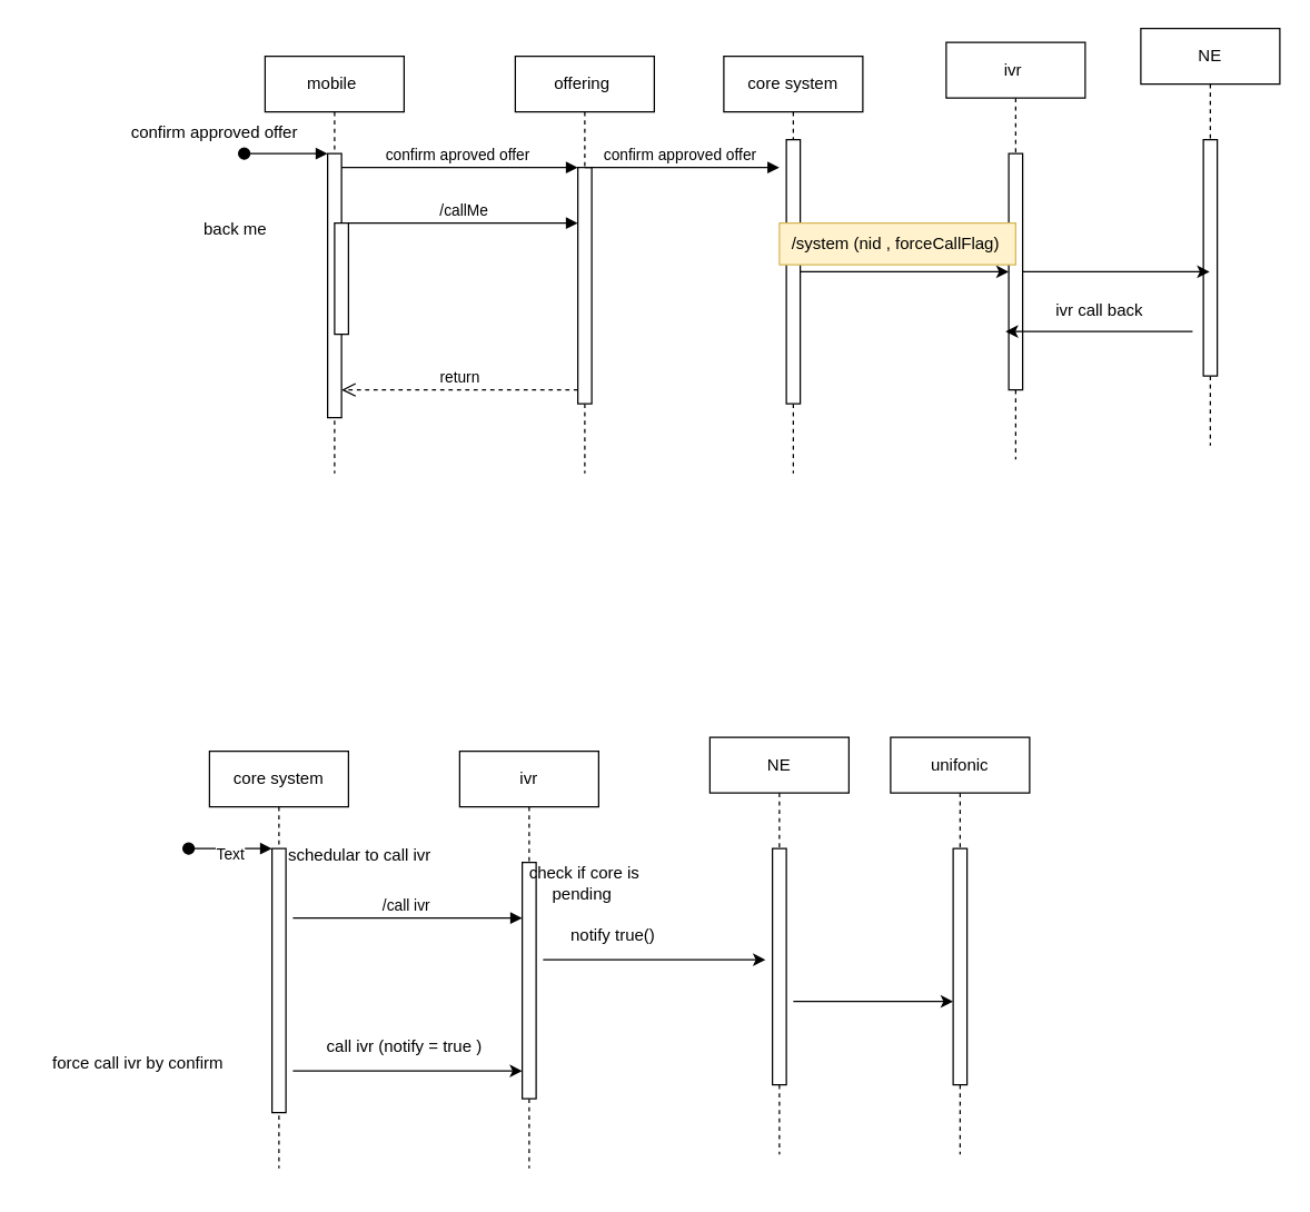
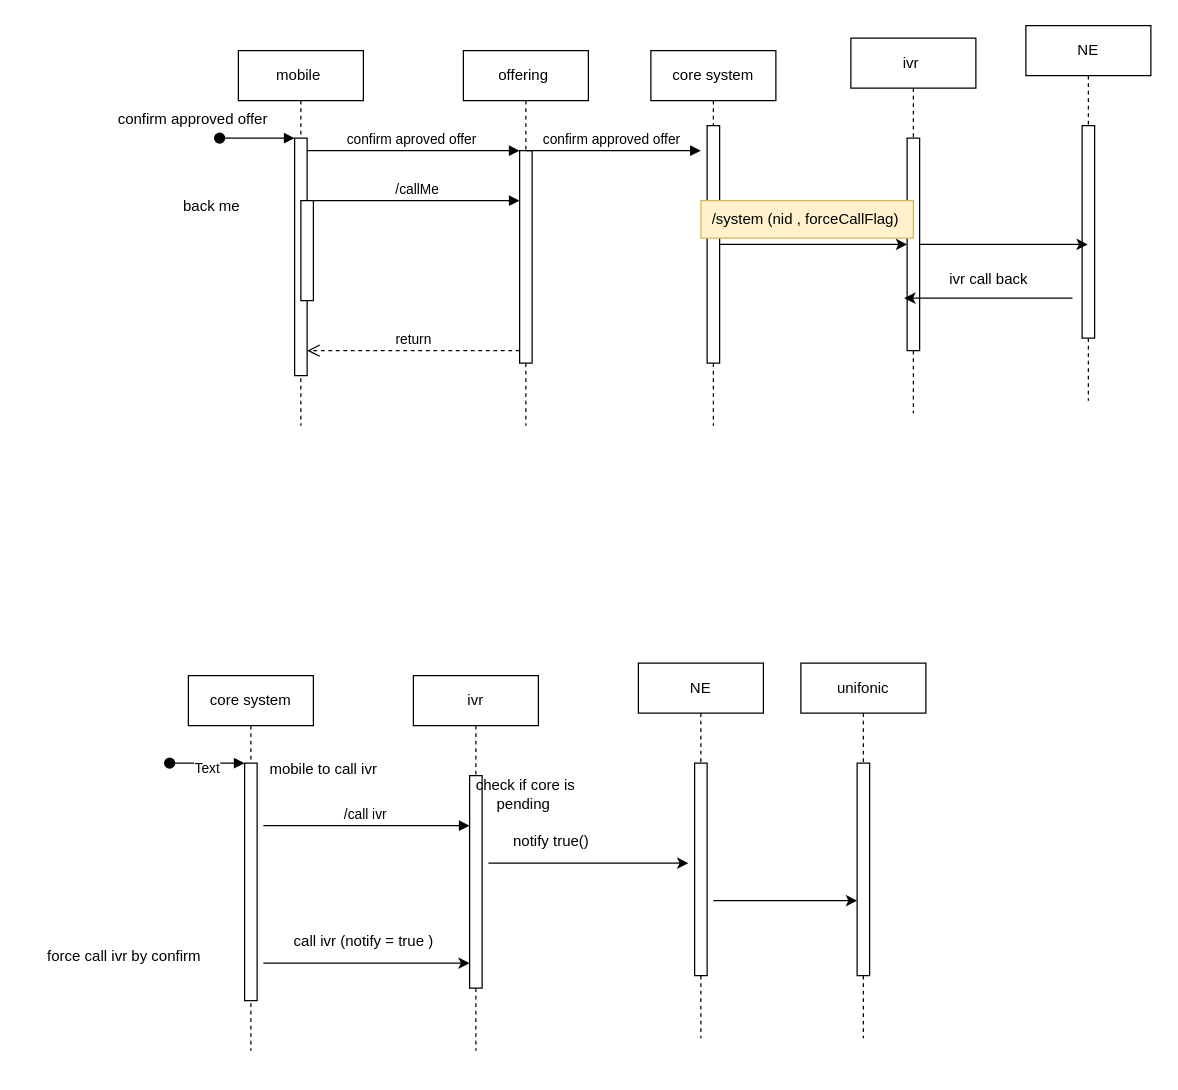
- <mxCell id="42" value="schedular to call ivr&amp;nbsp;" style="text;html=1;strokeColor=none;fillColor=none;align=center;verticalAlign=middle;whiteSpace=wrap;rounded=0;" parent="30" vertex="1"><mxGeometry x="50" y="70" width="120" height="30" as="geometry" /></mxCell>
+ <mxCell id="42" value="mobile to call ivr&amp;nbsp;" style="text;html=1;strokeColor=none;fillColor=none;align=center;verticalAlign=middle;whiteSpace=wrap;rounded=0;" parent="30" vertex="1"><mxGeometry x="50" y="70" width="120" height="30" as="geometry" /></mxCell>
